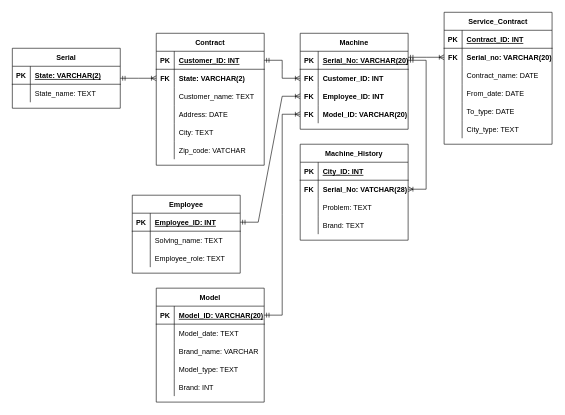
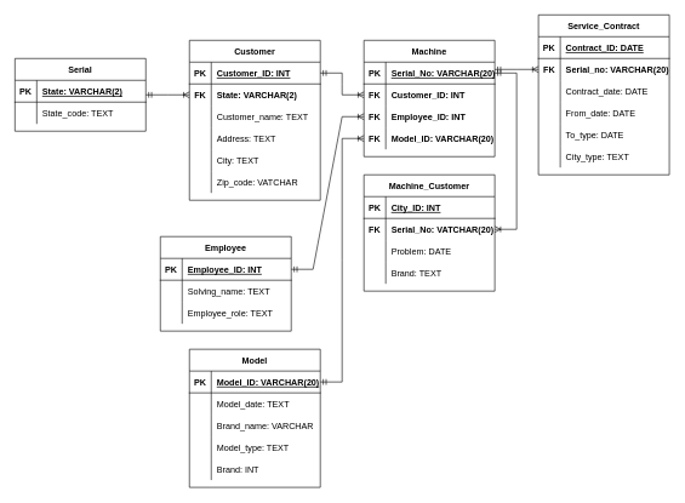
- <mxCell id="87" value="Contract_ID: INT" style="shape=partialRectangle;connectable=0;fillColor=none;top=0;left=0;bottom=0;right=0;align=left;spacingLeft=6;fontStyle=5;overflow=hidden;" vertex="1" parent="85"><mxGeometry x="30" width="150" height="30" as="geometry"><mxRectangle width="150" height="30" as="alternateBounds" /></mxGeometry></mxCell>
+ <mxCell id="87" value="Contract_ID: DATE" style="shape=partialRectangle;connectable=0;fillColor=none;top=0;left=0;bottom=0;right=0;align=left;spacingLeft=6;fontStyle=5;overflow=hidden;" vertex="1" parent="85"><mxGeometry x="30" width="150" height="30" as="geometry"><mxRectangle width="150" height="30" as="alternateBounds" /></mxGeometry></mxCell>
- <mxCell id="2" value="Contract" style="shape=table;startSize=30;container=1;collapsible=1;childLayout=tableLayout;fixedRows=1;rowLines=0;fontStyle=1;align=center;resizeLast=1;" parent="1" vertex="1"><mxGeometry x="260" y="55" width="180" height="220" as="geometry" /></mxCell>
+ <mxCell id="2" value="Customer" style="shape=table;startSize=30;container=1;collapsible=1;childLayout=tableLayout;fixedRows=1;rowLines=0;fontStyle=1;align=center;resizeLast=1;" parent="1" vertex="1"><mxGeometry x="260" y="55" width="180" height="220" as="geometry" /></mxCell>
- <mxCell id="93" value="Contract_name: DATE" style="shape=partialRectangle;connectable=0;fillColor=none;top=0;left=0;bottom=0;right=0;align=left;spacingLeft=6;overflow=hidden;" vertex="1" parent="91"><mxGeometry x="30" width="150" height="30" as="geometry"><mxRectangle width="150" height="30" as="alternateBounds" /></mxGeometry></mxCell>
+ <mxCell id="93" value="Contract_date: DATE" style="shape=partialRectangle;connectable=0;fillColor=none;top=0;left=0;bottom=0;right=0;align=left;spacingLeft=6;overflow=hidden;" vertex="1" parent="91"><mxGeometry x="30" width="150" height="30" as="geometry"><mxRectangle width="150" height="30" as="alternateBounds" /></mxGeometry></mxCell>
- <mxCell id="27" value="State_name: TEXT" style="shape=partialRectangle;connectable=0;fillColor=none;top=0;left=0;bottom=0;right=0;align=left;spacingLeft=6;overflow=hidden;" parent="25" vertex="1"><mxGeometry x="30" width="150" height="30" as="geometry"><mxRectangle width="150" height="30" as="alternateBounds" /></mxGeometry></mxCell>
+ <mxCell id="27" value="State_code: TEXT" style="shape=partialRectangle;connectable=0;fillColor=none;top=0;left=0;bottom=0;right=0;align=left;spacingLeft=6;overflow=hidden;" parent="25" vertex="1"><mxGeometry x="30" width="150" height="30" as="geometry"><mxRectangle width="150" height="30" as="alternateBounds" /></mxGeometry></mxCell>
- <mxCell id="14" value="Address: DATE" style="shape=partialRectangle;connectable=0;fillColor=none;top=0;left=0;bottom=0;right=0;align=left;spacingLeft=6;overflow=hidden;" parent="12" vertex="1"><mxGeometry x="30" width="150" height="30" as="geometry"><mxRectangle width="150" height="30" as="alternateBounds" /></mxGeometry></mxCell>
+ <mxCell id="14" value="Address: TEXT" style="shape=partialRectangle;connectable=0;fillColor=none;top=0;left=0;bottom=0;right=0;align=left;spacingLeft=6;overflow=hidden;" parent="12" vertex="1"><mxGeometry x="30" width="150" height="30" as="geometry"><mxRectangle width="150" height="30" as="alternateBounds" /></mxGeometry></mxCell>
- <mxCell id="58" value="Machine_History" style="shape=table;startSize=30;container=1;collapsible=1;childLayout=tableLayout;fixedRows=1;rowLines=0;fontStyle=1;align=center;resizeLast=1;" vertex="1" parent="1"><mxGeometry x="500" y="240" width="180" height="160" as="geometry" /></mxCell>
+ <mxCell id="58" value="Machine_Customer" style="shape=table;startSize=30;container=1;collapsible=1;childLayout=tableLayout;fixedRows=1;rowLines=0;fontStyle=1;align=center;resizeLast=1;" vertex="1" parent="1"><mxGeometry x="500" y="240" width="180" height="160" as="geometry" /></mxCell>
- <mxCell id="64" value="Serial_No: VATCHAR(28)" style="shape=partialRectangle;connectable=0;fillColor=none;top=0;left=0;bottom=0;right=0;align=left;spacingLeft=6;overflow=hidden;fontStyle=1" vertex="1" parent="62"><mxGeometry x="30" width="150" height="30" as="geometry"><mxRectangle width="150" height="30" as="alternateBounds" /></mxGeometry></mxCell>
+ <mxCell id="64" value="Serial_No: VATCHAR(20)" style="shape=partialRectangle;connectable=0;fillColor=none;top=0;left=0;bottom=0;right=0;align=left;spacingLeft=6;overflow=hidden;fontStyle=1" vertex="1" parent="62"><mxGeometry x="30" width="150" height="30" as="geometry"><mxRectangle width="150" height="30" as="alternateBounds" /></mxGeometry></mxCell>
- <mxCell id="67" value="Problem: TEXT" style="shape=partialRectangle;connectable=0;fillColor=none;top=0;left=0;bottom=0;right=0;align=left;spacingLeft=6;overflow=hidden;fontStyle=0" vertex="1" parent="65"><mxGeometry x="30" width="150" height="30" as="geometry"><mxRectangle width="150" height="30" as="alternateBounds" /></mxGeometry></mxCell>
+ <mxCell id="67" value="Problem: DATE" style="shape=partialRectangle;connectable=0;fillColor=none;top=0;left=0;bottom=0;right=0;align=left;spacingLeft=6;overflow=hidden;fontStyle=0" vertex="1" parent="65"><mxGeometry x="30" width="150" height="30" as="geometry"><mxRectangle width="150" height="30" as="alternateBounds" /></mxGeometry></mxCell>
